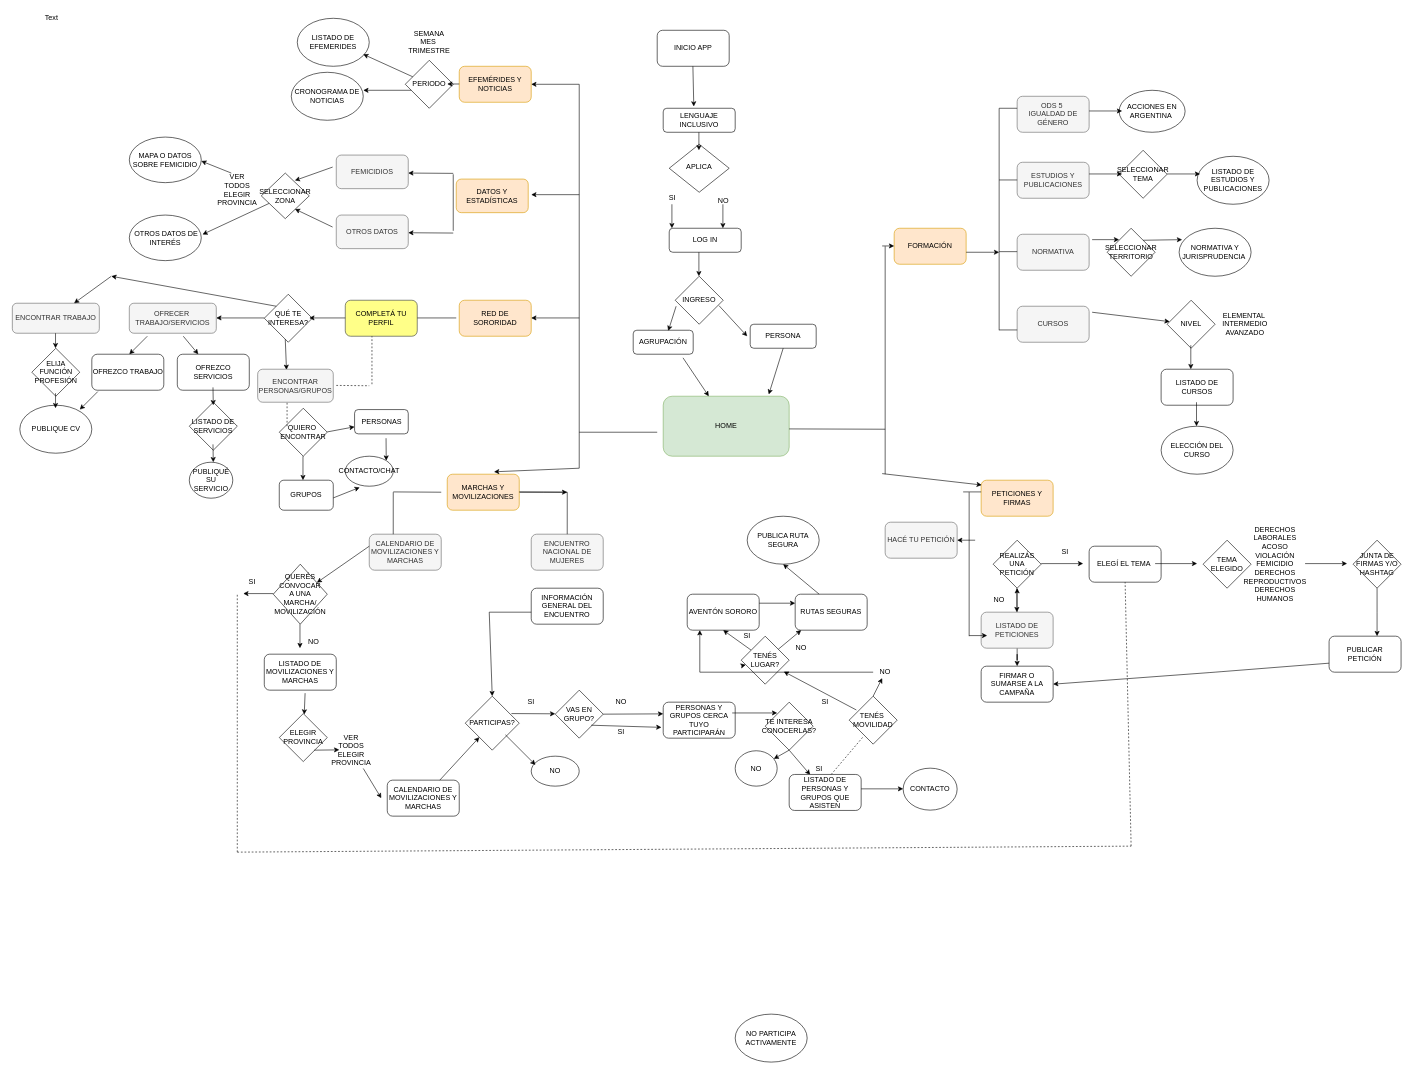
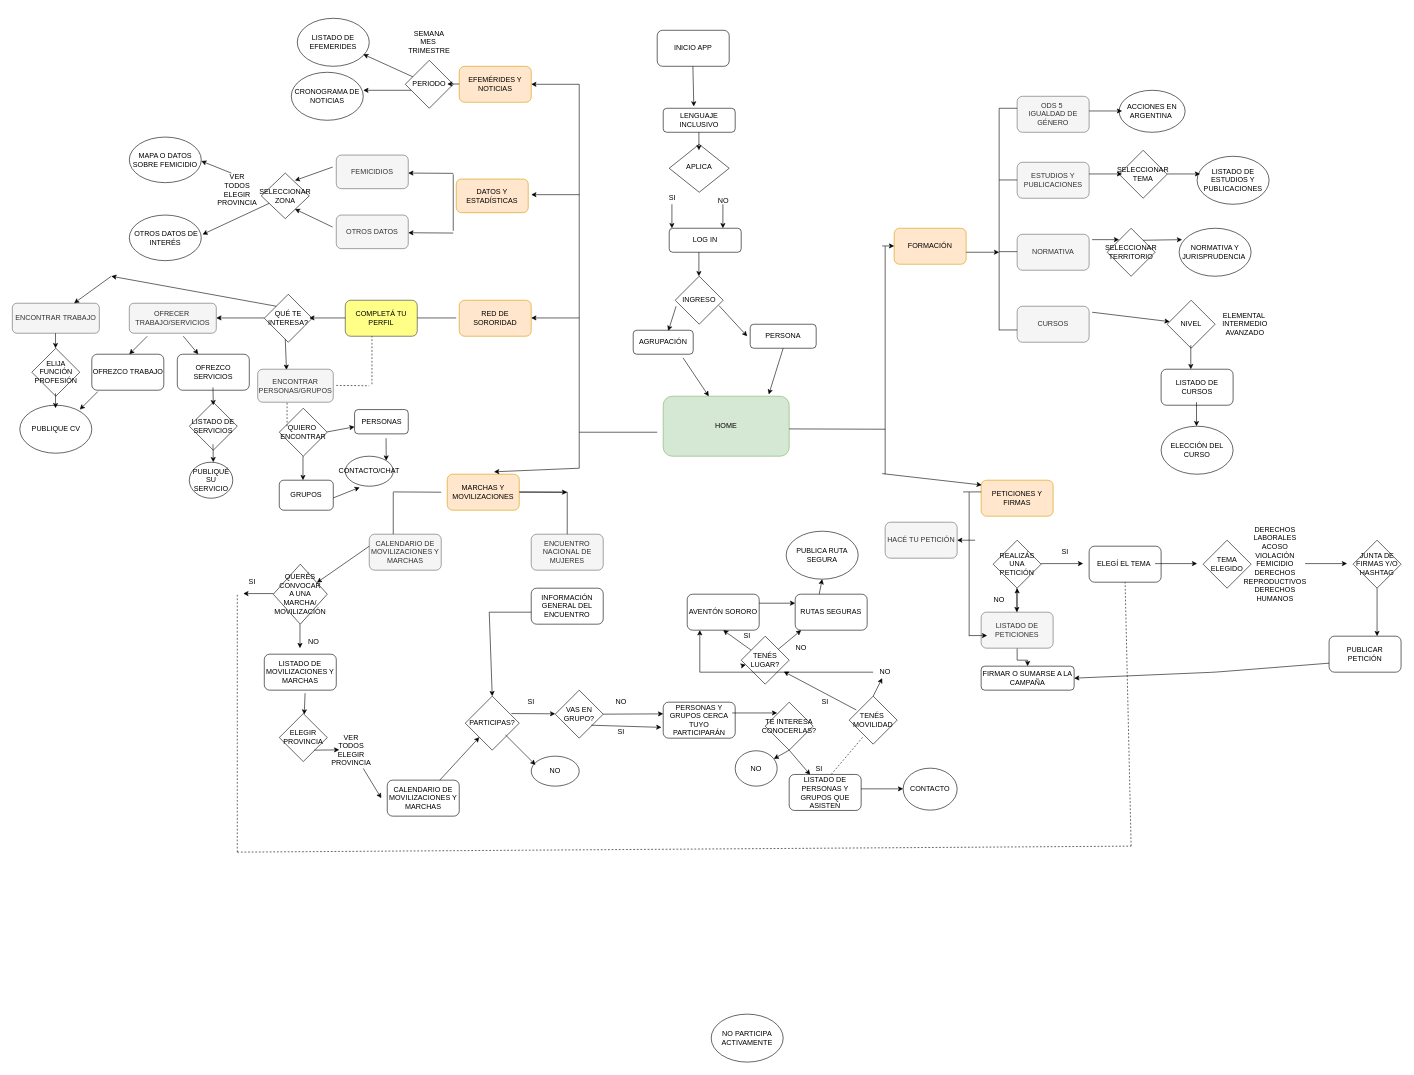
- <mxCell id="3" value="Text" style="text;html=1;align=center;verticalAlign=middle;resizable=0;points=[];autosize=1;" parent="1" vertex="1"><mxGeometry width="40" height="20" as="geometry" x="65" y="20" /></mxCell>
- <mxCell id="108" value="PUBLICA RUTA SEGURA" style="ellipse;whiteSpace=wrap;html=1;" vertex="1" parent="1"><mxGeometry x="1245" y="860" width="120" height="80" as="geometry" /></mxCell>
+ <mxCell id="108" value="PUBLICA RUTA SEGURA" style="ellipse;whiteSpace=wrap;html=1;" vertex="1" parent="1"><mxGeometry x="1310" y="885" width="120" height="80" as="geometry" /></mxCell>
- <mxCell id="44" value="FIRMAR O SUMARSE A LA CAMPAÑA" style="rounded=1;whiteSpace=wrap;html=1;" vertex="1" parent="1"><mxGeometry x="1635" y="1110" width="120" height="60" as="geometry" /></mxCell>
+ <mxCell id="44" value="FIRMAR O SUMARSE A LA CAMPAÑA" style="rounded=1;whiteSpace=wrap;html=1;" vertex="1" parent="1"><mxGeometry x="1635" y="1110" width="155" height="40" as="geometry" /></mxCell>
- <mxCell id="2" value="NO PARTICIPA ACTIVAMENTE" style="ellipse;whiteSpace=wrap;html=1;" parent="1" vertex="1"><mxGeometry x="1225" y="1690" width="120" height="80" as="geometry" /></mxCell>
+ <mxCell id="2" value="NO PARTICIPA ACTIVAMENTE" style="ellipse;whiteSpace=wrap;html=1;" parent="1" vertex="1"><mxGeometry x="1185" y="1690" width="120" height="80" as="geometry" /></mxCell>
